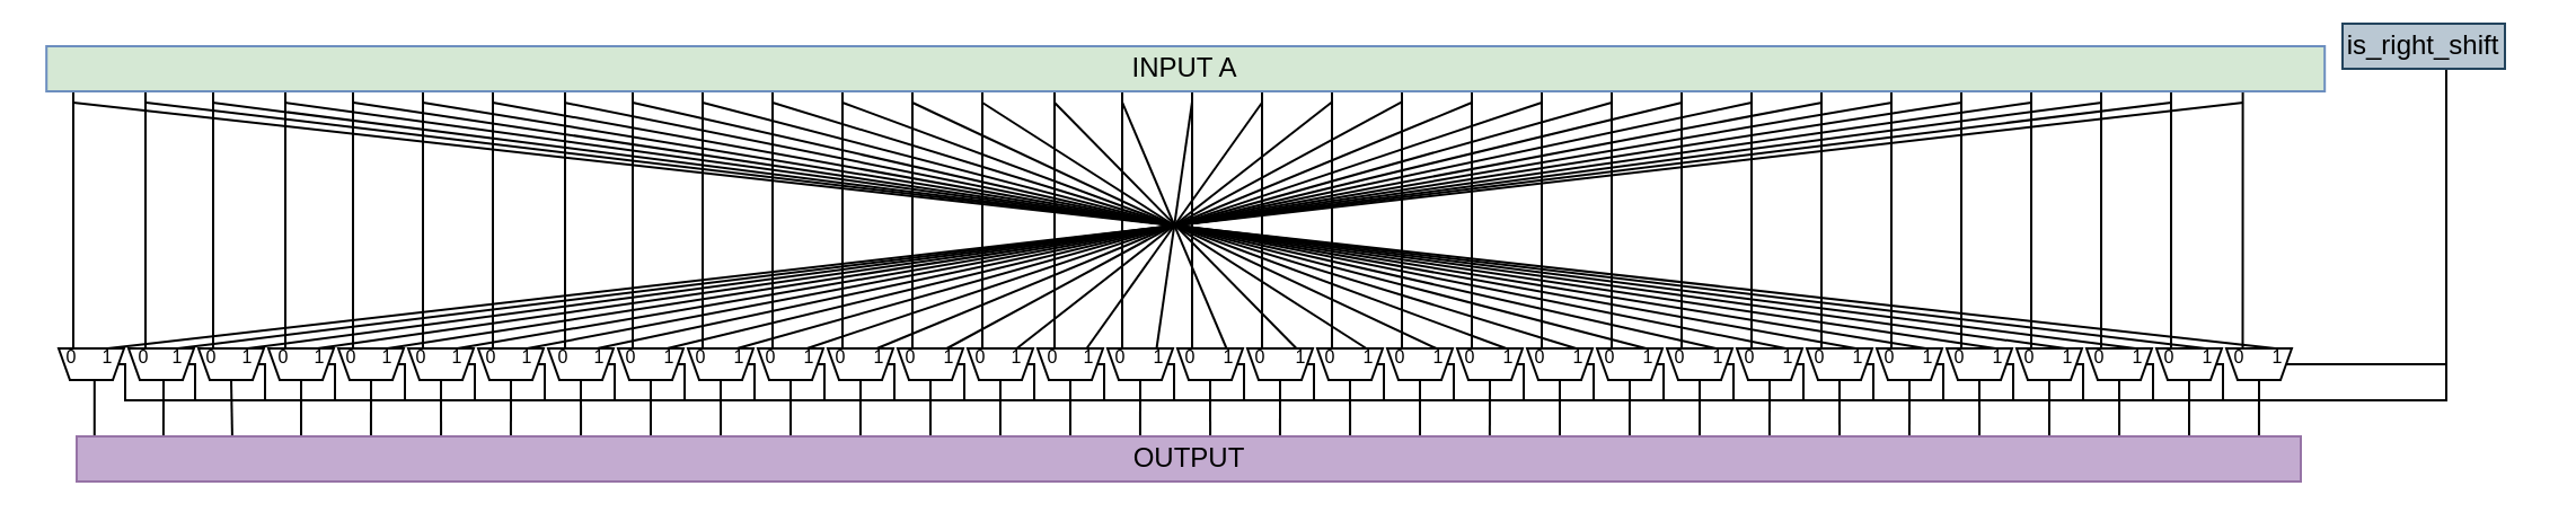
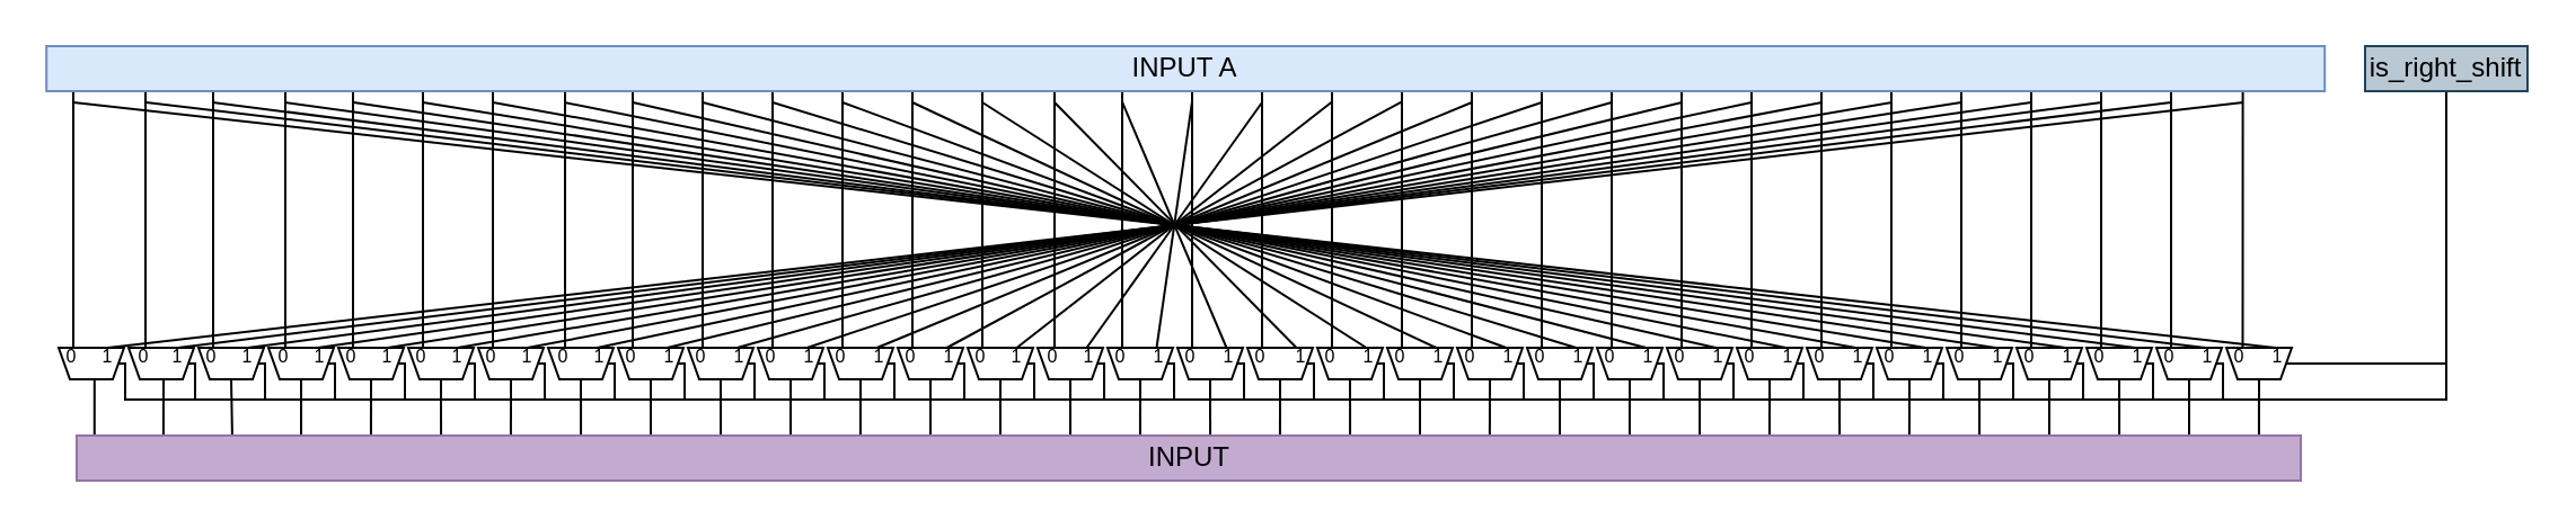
- <mxCell id="228" value="is_right_shift" style="rounded=0;whiteSpace=wrap;html=1;fillColor=#bac8d3;strokeColor=#23445d;" vertex="1" parent="1"><mxGeometry x="1038" y="10" width="72" height="20" as="geometry" /></mxCell>
+ <mxCell id="228" value="is_right_shift" style="rounded=0;whiteSpace=wrap;html=1;fillColor=#bac8d3;strokeColor=#23445d;" vertex="1" parent="1"><mxGeometry x="1048" y="20" width="72" height="20" as="geometry" /></mxCell>
- <mxCell id="225" value="INPUT A" style="rounded=0;whiteSpace=wrap;html=1;fillColor=#d5e8d4;strokeColor=#6c8ebf;" vertex="1" parent="1"><mxGeometry x="20.1" y="20" width="1010" height="20" as="geometry" /></mxCell>
+ <mxCell id="225" value="INPUT A" style="rounded=0;whiteSpace=wrap;html=1;fillColor=#dae8fc;strokeColor=#6c8ebf;" vertex="1" parent="1"><mxGeometry x="20.1" y="20" width="1010" height="20" as="geometry" /></mxCell>
- <mxCell id="226" value="OUTPUT" style="rounded=0;whiteSpace=wrap;html=1;strokeColor=#9673a6;fillColor=#C3ABD0;" vertex="1" parent="1"><mxGeometry x="33.5" y="193" width="986" height="20" as="geometry" /></mxCell>
+ <mxCell id="226" value="INPUT" style="rounded=0;whiteSpace=wrap;html=1;strokeColor=#9673a6;fillColor=#C3ABD0;" vertex="1" parent="1"><mxGeometry x="33.5" y="193" width="986" height="20" as="geometry" /></mxCell>
